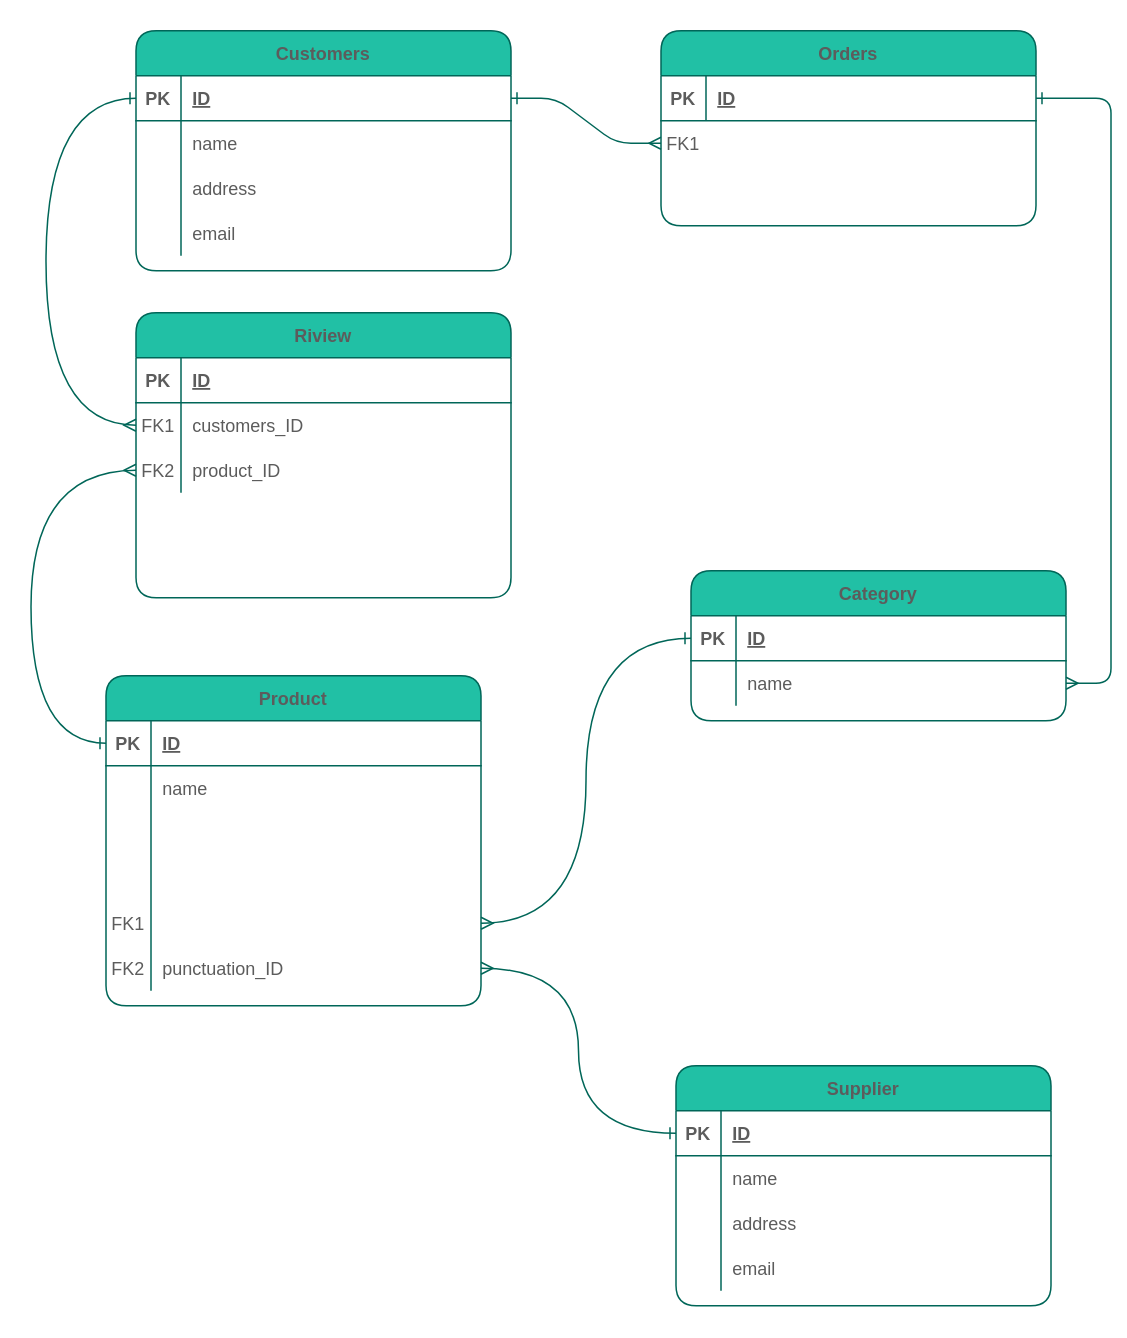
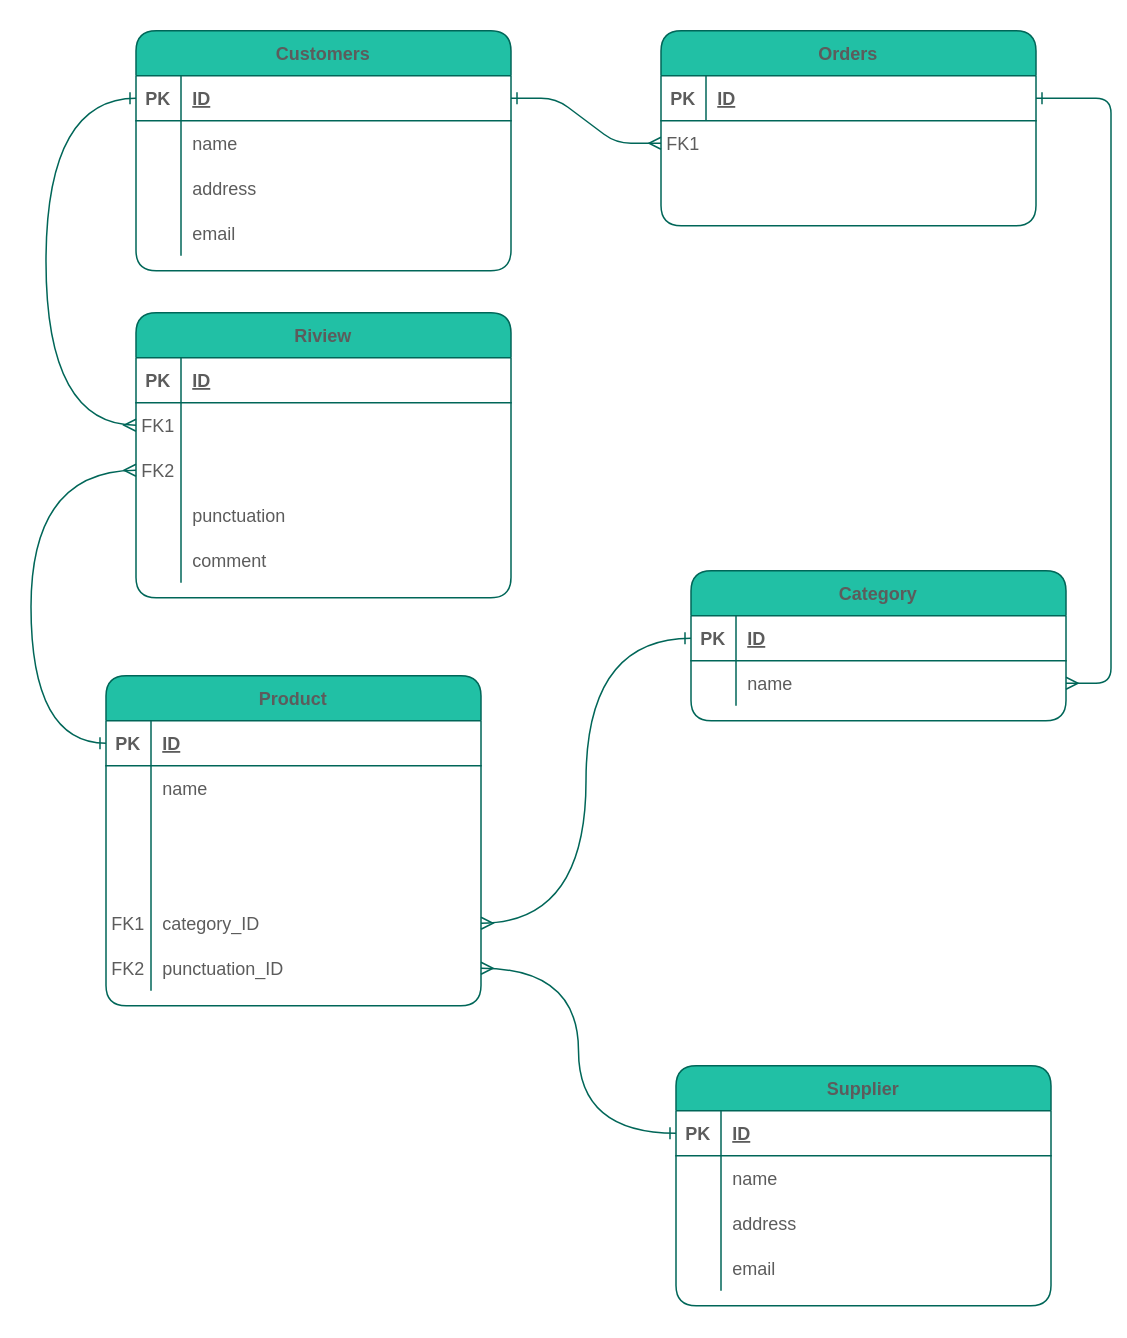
- <mxCell id="68" value="customers_ID" style="shape=partialRectangle;overflow=hidden;connectable=0;fillColor=none;top=0;left=0;bottom=0;right=0;align=left;spacingLeft=6;labelBackgroundColor=none;rounded=1;strokeColor=#006658;fontColor=#5C5C5C;" vertex="1" parent="66"><mxGeometry x="30" width="220" height="30" as="geometry"><mxRectangle width="220" height="30" as="alternateBounds" /></mxGeometry></mxCell>
- <mxCell id="71" value="product_ID" style="shape=partialRectangle;overflow=hidden;connectable=0;fillColor=none;top=0;left=0;bottom=0;right=0;align=left;spacingLeft=6;labelBackgroundColor=none;rounded=1;strokeColor=#006658;fontColor=#5C5C5C;" vertex="1" parent="69"><mxGeometry x="30" width="220" height="30" as="geometry"><mxRectangle width="220" height="30" as="alternateBounds" /></mxGeometry></mxCell>
+ <mxCell id="74" value="punctuation" style="shape=partialRectangle;overflow=hidden;connectable=0;fillColor=none;top=0;left=0;bottom=0;right=0;align=left;spacingLeft=6;labelBackgroundColor=none;rounded=1;strokeColor=#006658;fontColor=#5C5C5C;" vertex="1" parent="72"><mxGeometry x="30" width="220" height="30" as="geometry"><mxRectangle width="220" height="30" as="alternateBounds" /></mxGeometry></mxCell>
+ <mxCell id="77" value="comment" style="shape=partialRectangle;overflow=hidden;connectable=0;fillColor=none;top=0;left=0;bottom=0;right=0;align=left;spacingLeft=6;labelBackgroundColor=none;rounded=1;strokeColor=#006658;fontColor=#5C5C5C;" vertex="1" parent="75"><mxGeometry x="30" width="220" height="30" as="geometry"><mxRectangle width="220" height="30" as="alternateBounds" /></mxGeometry></mxCell>
+ <mxCell id="45" value="category_ID" style="shape=partialRectangle;overflow=hidden;connectable=0;fillColor=none;top=0;left=0;bottom=0;right=0;align=left;spacingLeft=6;labelBackgroundColor=none;rounded=1;strokeColor=#006658;fontColor=#5C5C5C;" vertex="1" parent="43"><mxGeometry x="30" width="220" height="30" as="geometry"><mxRectangle width="220" height="30" as="alternateBounds" /></mxGeometry></mxCell>
